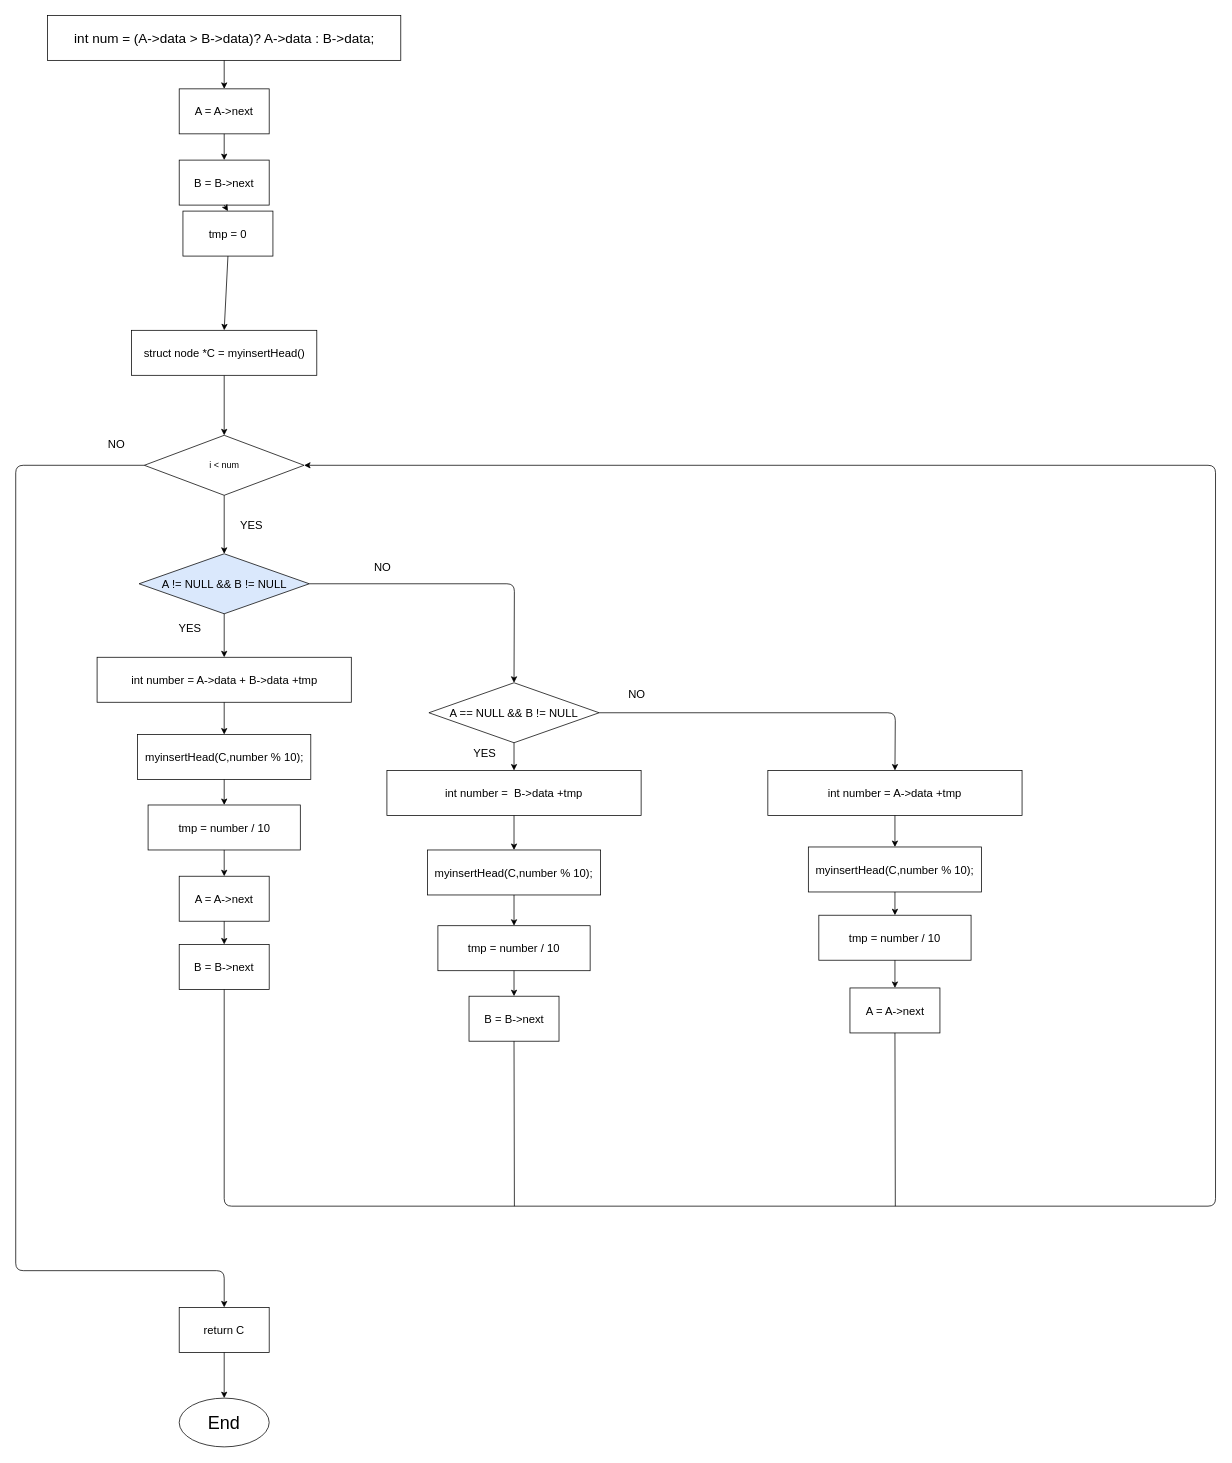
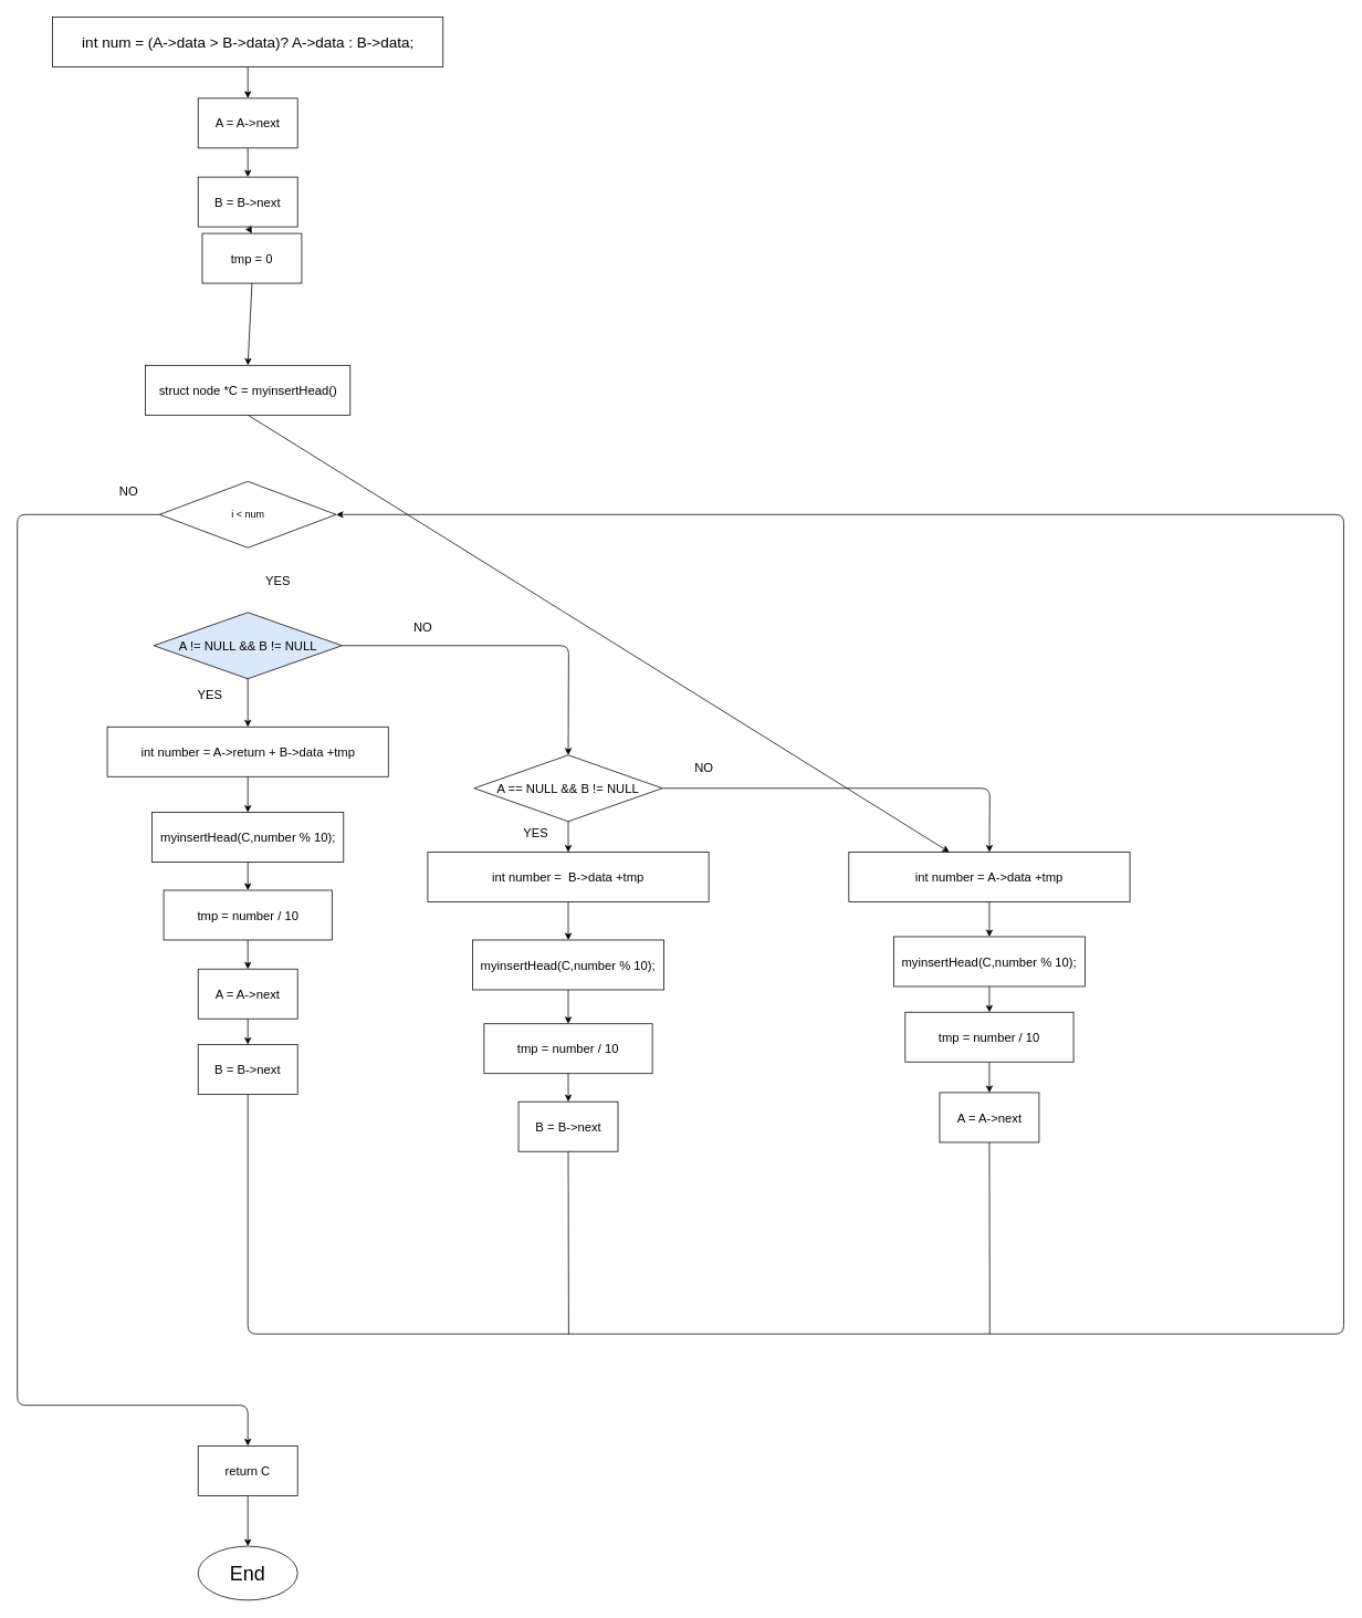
- <mxCell id="4" value="" style="endArrow=classic;html=1;fontSize=24;rounded=0;entryX=0.5;entryY=0;entryDx=0;entryDy=0;exitX=0.5;exitY=1;exitDx=0;exitDy=0;" edge="1" parent="1" source="15" target="5"><mxGeometry width="50" height="50" relative="1" as="geometry"><mxPoint x="515" y="534" as="sourcePoint" /><mxPoint x="298" y="644" as="targetPoint" /></mxGeometry></mxCell>
+ <mxCell id="4" value="" style="endArrow=classic;html=1;fontSize=24;rounded=0;exitX=0.5;exitY=1;exitDx=0;exitDy=0;" edge="1" parent="1" source="15" target="39"><mxGeometry width="50" height="50" relative="1" as="geometry"><mxPoint x="515" y="534" as="sourcePoint" /><mxPoint x="298" y="644" as="targetPoint" /></mxGeometry></mxCell>
- <mxCell id="7" value="" style="endArrow=classic;html=1;rounded=1;sketch=0;curved=0;exitX=0.5;exitY=1;exitDx=0;exitDy=0;entryX=0.5;entryY=0;entryDx=0;entryDy=0;" edge="1" parent="1" source="5" target="17"><mxGeometry width="50" height="50" relative="1" as="geometry"><mxPoint x="306" y="988" as="sourcePoint" /><mxPoint x="298" y="731" as="targetPoint" /></mxGeometry></mxCell>
- <mxCell id="22" value="int number = A-&amp;gt;data + B-&amp;gt;data +tmp" style="rounded=0;whiteSpace=wrap;html=1;sketch=0;fontSize=15;" vertex="1" parent="1"><mxGeometry x="128.5" y="876" width="339" height="60" as="geometry" /></mxCell>
+ <mxCell id="22" value="int number = A-&amp;gt;return + B-&amp;gt;data +tmp" style="rounded=0;whiteSpace=wrap;html=1;sketch=0;fontSize=15;" vertex="1" parent="1"><mxGeometry x="128.5" y="876" width="339" height="60" as="geometry" /></mxCell>
